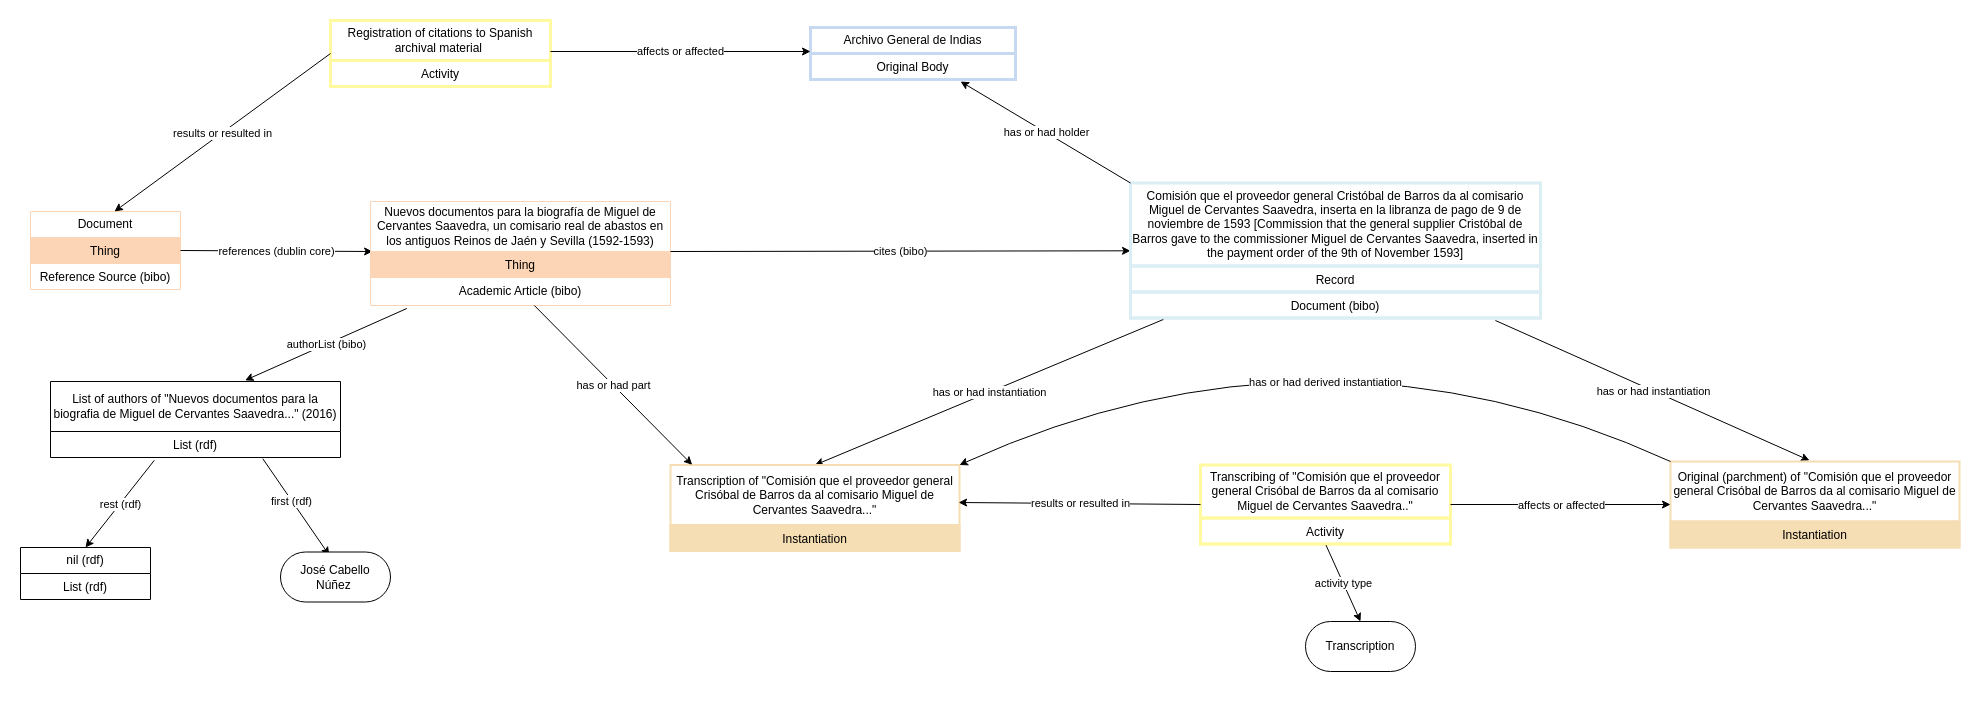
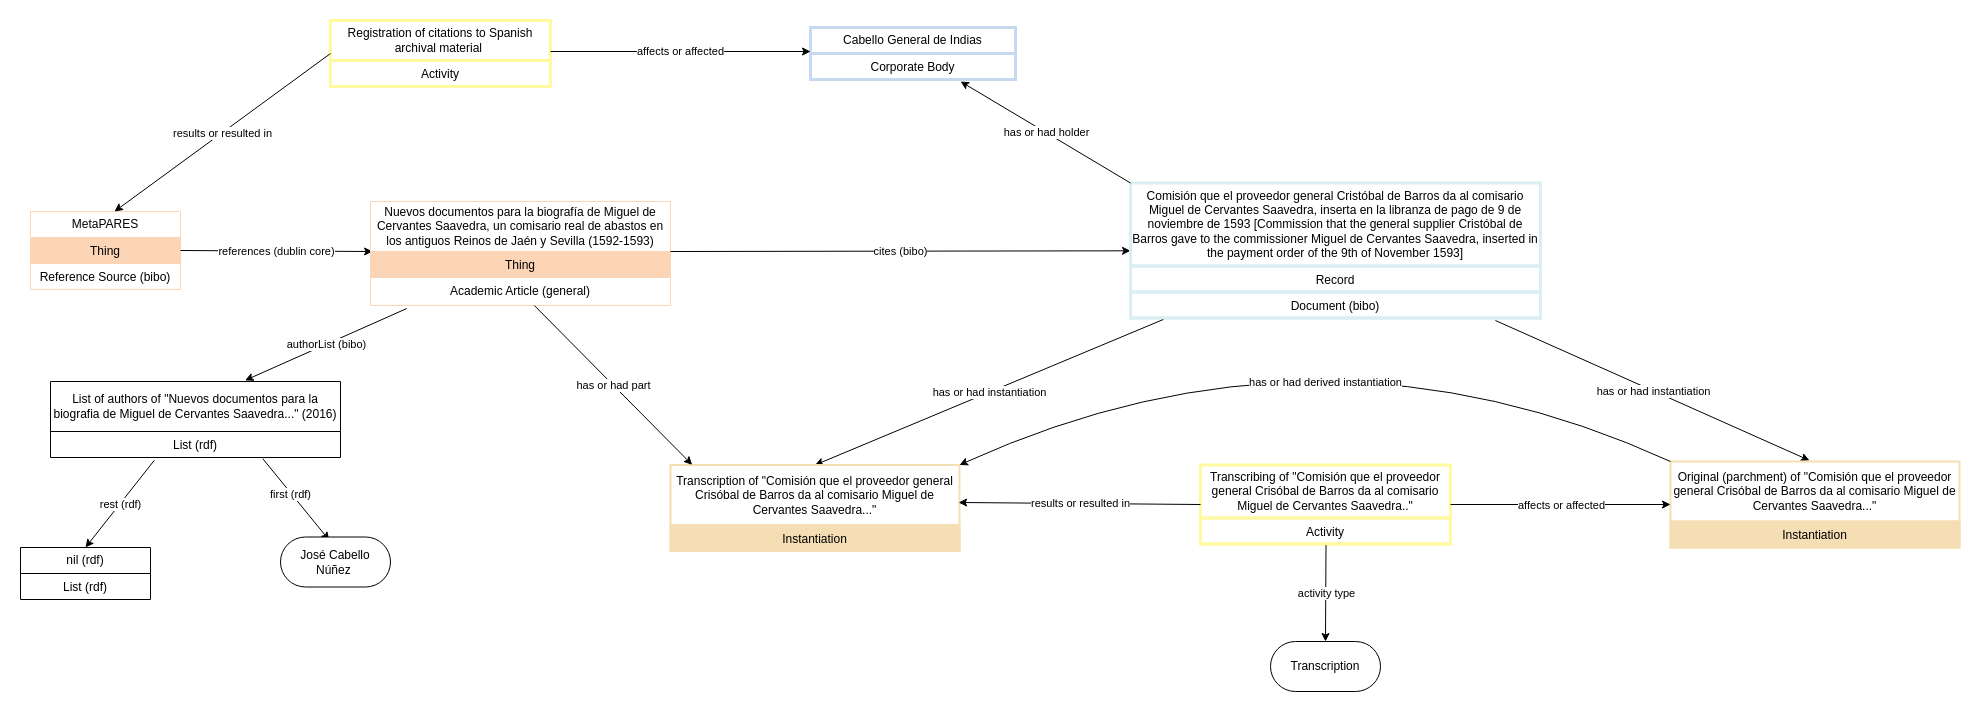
- <mxCell id="48" value="Archivo General de Indias" style="swimlane;fontStyle=0;childLayout=stackLayout;horizontal=1;startSize=26;strokeColor=#C6D9F1;strokeWidth=3;fillColor=none;horizontalStack=0;resizeParent=1;resizeParentMax=0;resizeLast=0;collapsible=1;marginBottom=0;whiteSpace=wrap;html=1;" parent="1" vertex="1"><mxGeometry x="810" y="27" width="205" height="52" as="geometry" /></mxCell>
+ <mxCell id="48" value="Cabello General de Indias" style="swimlane;fontStyle=0;childLayout=stackLayout;horizontal=1;startSize=26;strokeColor=#C6D9F1;strokeWidth=3;fillColor=none;horizontalStack=0;resizeParent=1;resizeParentMax=0;resizeLast=0;collapsible=1;marginBottom=0;whiteSpace=wrap;html=1;" parent="1" vertex="1"><mxGeometry x="810" y="27" width="205" height="52" as="geometry" /></mxCell>
- <mxCell id="49" value="Original Body" style="text;strokeColor=#C6D9F1;strokeWidth=3;fillColor=none;align=center;verticalAlign=top;spacingLeft=4;spacingRight=4;overflow=hidden;rotatable=0;points=[[0,0.5],[1,0.5]];portConstraint=eastwest;whiteSpace=wrap;html=1;" parent="48" vertex="1"><mxGeometry y="26" width="205" height="26" as="geometry" /></mxCell>
+ <mxCell id="49" value="Corporate Body" style="text;strokeColor=#C6D9F1;strokeWidth=3;fillColor=none;align=center;verticalAlign=top;spacingLeft=4;spacingRight=4;overflow=hidden;rotatable=0;points=[[0,0.5],[1,0.5]];portConstraint=eastwest;whiteSpace=wrap;html=1;" parent="48" vertex="1"><mxGeometry y="26" width="205" height="26" as="geometry" /></mxCell>
- <mxCell id="2" value="Document" style="swimlane;fontStyle=0;childLayout=stackLayout;horizontal=1;startSize=26;strokeColor=#FBD5B5;fillColor=none;horizontalStack=0;resizeParent=1;resizeParentMax=0;resizeLast=0;collapsible=1;marginBottom=0;whiteSpace=wrap;html=1;" parent="1" vertex="1"><mxGeometry x="30" y="211" width="150" height="78" as="geometry" /></mxCell>
+ <mxCell id="2" value="MetaPARES" style="swimlane;fontStyle=0;childLayout=stackLayout;horizontal=1;startSize=26;strokeColor=#FBD5B5;fillColor=none;horizontalStack=0;resizeParent=1;resizeParentMax=0;resizeLast=0;collapsible=1;marginBottom=0;whiteSpace=wrap;html=1;" parent="1" vertex="1"><mxGeometry x="30" y="211" width="150" height="78" as="geometry" /></mxCell>
- <mxCell id="9" value="Academic Article (bibo)" style="text;align=center;verticalAlign=top;spacingLeft=4;spacingRight=4;overflow=hidden;rotatable=0;points=[[0,0.5],[1,0.5]];portConstraint=eastwest;whiteSpace=wrap;html=1;" parent="7" vertex="1"><mxGeometry y="76" width="300" height="28" as="geometry" /></mxCell>
+ <mxCell id="9" value="Academic Article (general)" style="text;align=center;verticalAlign=top;spacingLeft=4;spacingRight=4;overflow=hidden;rotatable=0;points=[[0,0.5],[1,0.5]];portConstraint=eastwest;whiteSpace=wrap;html=1;" parent="7" vertex="1"><mxGeometry y="76" width="300" height="28" as="geometry" /></mxCell>
- <mxCell id="16" value="José Cabello Núñez&amp;nbsp;" style="html=1;whiteSpace=wrap;rounded=1;arcSize=50;" parent="1" vertex="1"><mxGeometry x="280" y="551.5" width="110" height="50" as="geometry" /></mxCell>
+ <mxCell id="16" value="José Cabello Núñez&amp;nbsp;" style="html=1;whiteSpace=wrap;rounded=1;arcSize=50;" parent="1" vertex="1"><mxGeometry x="280" y="536.5" width="110" height="50" as="geometry" /></mxCell>
- <mxCell id="56" value="Transcription" style="html=1;whiteSpace=wrap;rounded=1;arcSize=50;" vertex="1" parent="1"><mxGeometry x="1305" y="621" width="110" height="50" as="geometry" /></mxCell>
+ <mxCell id="56" value="Transcription" style="html=1;whiteSpace=wrap;rounded=1;arcSize=50;" vertex="1" parent="1"><mxGeometry x="1270" y="641" width="110" height="50" as="geometry" /></mxCell>
